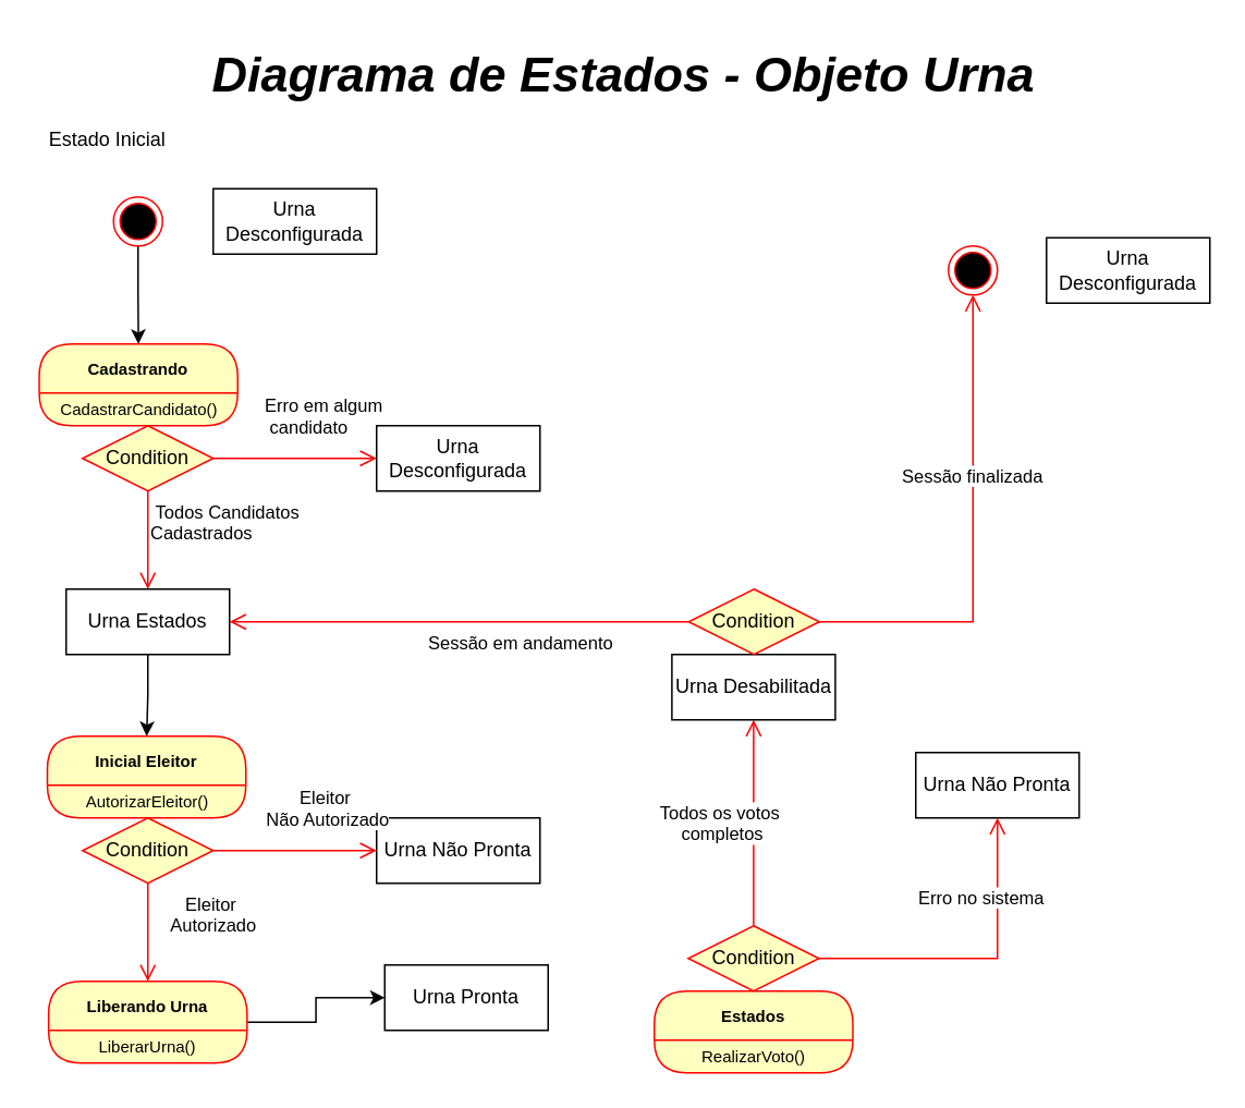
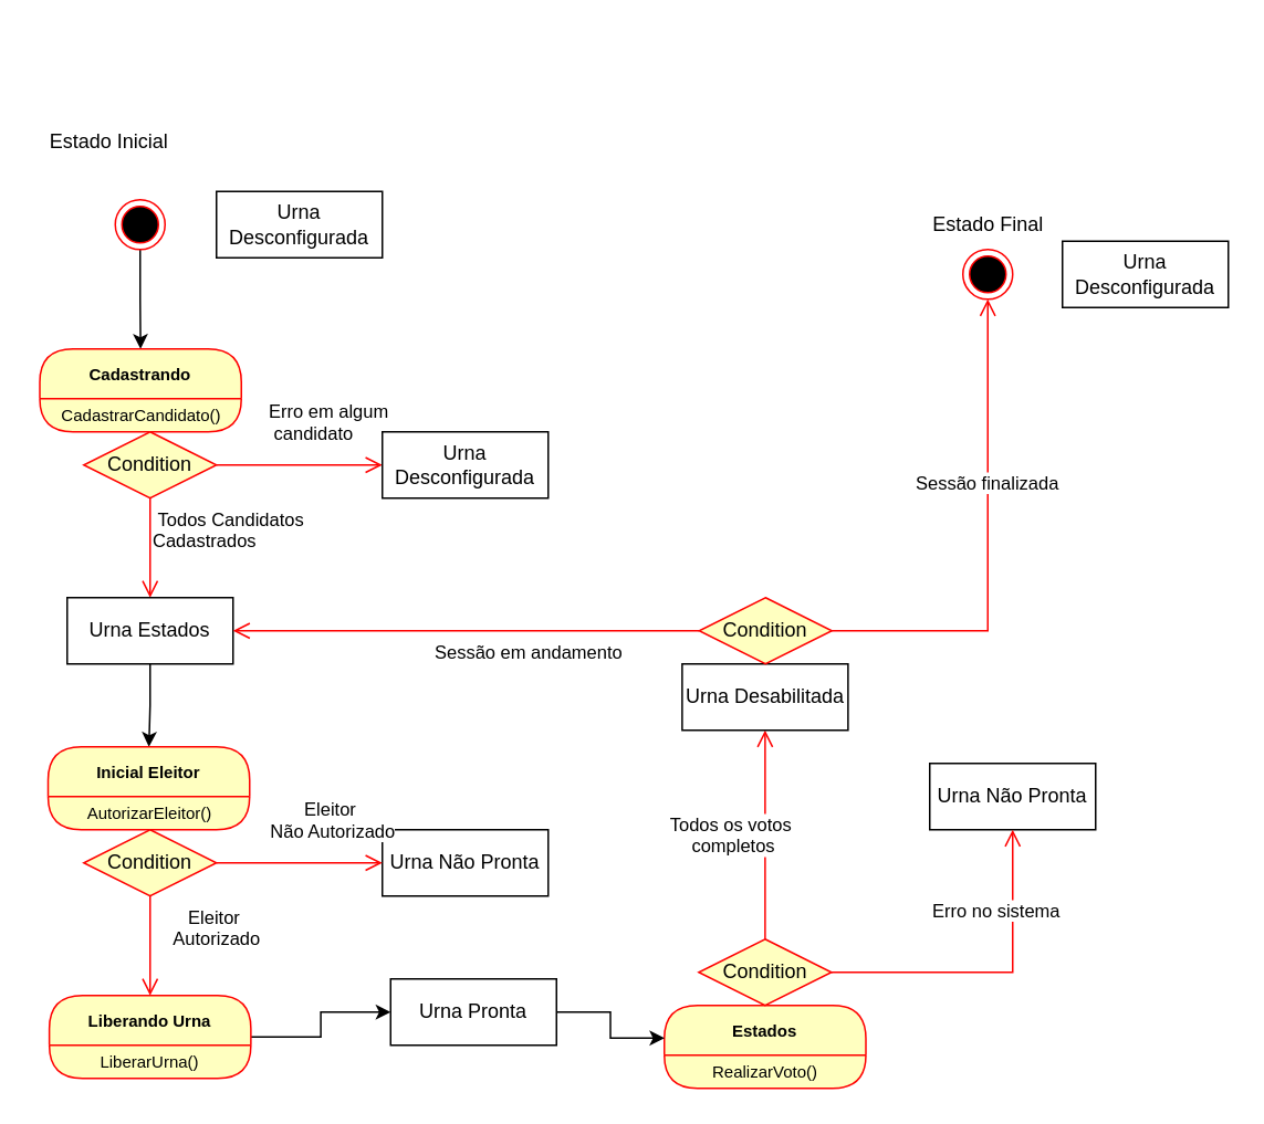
- <mxCell id="5" value="Diagrama de Estados - Objeto Urna&amp;nbsp;" style="text;html=1;align=center;verticalAlign=middle;resizable=0;points=[];autosize=1;strokeColor=none;fillColor=none;fontStyle=3;fontSize=30;" vertex="1" parent="1"><mxGeometry x="130" y="20" width="510" height="50" as="geometry" /></mxCell>
+ <mxCell id="34" value="Estado Final" style="text;html=1;align=center;verticalAlign=middle;resizable=0;points=[];autosize=1;strokeColor=none;fillColor=none;" vertex="1" parent="1"><mxGeometry x="550" y="120" width="90" height="30" as="geometry" /></mxCell>
+ <mxCell id="31" style="edgeStyle=orthogonalEdgeStyle;rounded=0;orthogonalLoop=1;jettySize=auto;html=1;entryX=0.001;entryY=0.394;entryDx=0;entryDy=0;entryPerimeter=0;" edge="1" parent="1" source="24" target="25"><mxGeometry relative="1" as="geometry" /></mxCell>
